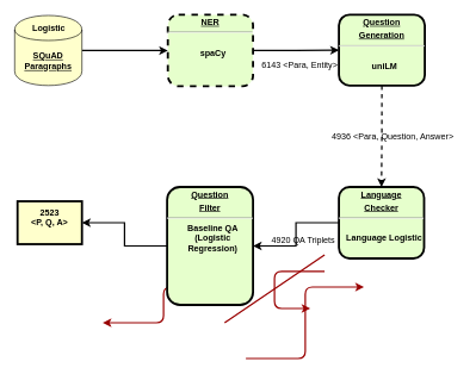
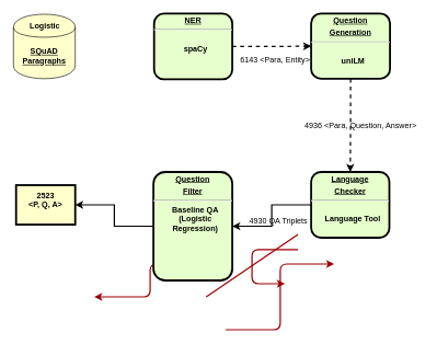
- <mxCell id="9" style="edgeStyle=orthogonalEdgeStyle;rounded=0;orthogonalLoop=1;jettySize=auto;html=1;entryX=0;entryY=0.5;entryDx=0;entryDy=0;strokeWidth=2;" edge="1" parent="1" source="10" target="4"><mxGeometry relative="1" as="geometry" /></mxCell>
- <mxCell id="4" value="&lt;p style=&quot;margin: 0px ; margin-top: 4px ; text-align: center ; text-decoration: underline&quot;&gt;&lt;strong&gt;NER&lt;br&gt;&lt;/strong&gt;&lt;/p&gt;&lt;hr&gt;&lt;p style=&quot;margin: 0px ; margin-left: 8px&quot;&gt;&lt;br&gt;&lt;/p&gt;&lt;p style=&quot;margin: 0px ; margin-left: 8px&quot;&gt;spaCy&lt;/p&gt;" style="verticalAlign=middle;align=center;overflow=fill;fontSize=12;fontFamily=Helvetica;html=1;rounded=1;fontStyle=1;strokeWidth=3;fillColor=#E6FFCC;dashed=1;" parent="1" vertex="1"><mxGeometry x="234" y="20" width="119" height="100" as="geometry" /></mxCell>
+ <mxCell id="4" value="&lt;p style=&quot;margin: 0px ; margin-top: 4px ; text-align: center ; text-decoration: underline&quot;&gt;&lt;strong&gt;NER&lt;br&gt;&lt;/strong&gt;&lt;/p&gt;&lt;hr&gt;&lt;p style=&quot;margin: 0px ; margin-left: 8px&quot;&gt;&lt;br&gt;&lt;/p&gt;&lt;p style=&quot;margin: 0px ; margin-left: 8px&quot;&gt;spaCy&lt;/p&gt;" style="verticalAlign=middle;align=center;overflow=fill;fontSize=12;fontFamily=Helvetica;html=1;rounded=1;fontStyle=1;strokeWidth=3;fillColor=#E6FFCC" parent="1" vertex="1"><mxGeometry x="234" y="20" width="119" height="100" as="geometry" /></mxCell>
- <mxCell id="3" style="edgeStyle=orthogonalEdgeStyle;rounded=0;orthogonalLoop=1;jettySize=auto;html=1;entryX=0;entryY=0.5;entryDx=0;entryDy=0;strokeWidth=2;" edge="1" parent="1" source="4" target="12"><mxGeometry relative="1" as="geometry" /></mxCell>
+ <mxCell id="3" style="edgeStyle=orthogonalEdgeStyle;rounded=0;orthogonalLoop=1;jettySize=auto;html=1;entryX=0;entryY=0.5;entryDx=0;entryDy=0;strokeWidth=2;dashed=1;" edge="1" parent="1" source="4" target="12"><mxGeometry relative="1" as="geometry" /></mxCell>
- <mxCell id="14" value="&lt;p style=&quot;margin: 0px ; margin-top: 4px ; text-align: center ; text-decoration: underline&quot;&gt;&lt;strong&gt;Language&lt;/strong&gt;&lt;/p&gt;&lt;p style=&quot;margin: 0px ; margin-top: 4px ; text-align: center ; text-decoration: underline&quot;&gt;&lt;strong&gt;Checker&lt;br&gt;&lt;/strong&gt;&lt;/p&gt;&lt;hr&gt;&lt;p style=&quot;margin: 0px ; margin-left: 8px&quot;&gt;&lt;br&gt;&lt;/p&gt;&lt;p style=&quot;margin: 0px ; margin-left: 8px&quot;&gt;Language Logistic&lt;br&gt;&lt;/p&gt;" style="verticalAlign=middle;align=center;overflow=fill;fontSize=12;fontFamily=Helvetica;html=1;rounded=1;fontStyle=1;strokeWidth=3;fillColor=#E6FFCC" vertex="1" parent="1"><mxGeometry x="473" y="261" width="119" height="100" as="geometry" /></mxCell>
+ <mxCell id="14" value="&lt;p style=&quot;margin: 0px ; margin-top: 4px ; text-align: center ; text-decoration: underline&quot;&gt;&lt;strong&gt;Language&lt;/strong&gt;&lt;/p&gt;&lt;p style=&quot;margin: 0px ; margin-top: 4px ; text-align: center ; text-decoration: underline&quot;&gt;&lt;strong&gt;Checker&lt;br&gt;&lt;/strong&gt;&lt;/p&gt;&lt;hr&gt;&lt;p style=&quot;margin: 0px ; margin-left: 8px&quot;&gt;&lt;br&gt;&lt;/p&gt;&lt;p style=&quot;margin: 0px ; margin-left: 8px&quot;&gt;Language Tool&lt;br&gt;&lt;/p&gt;" style="verticalAlign=middle;align=center;overflow=fill;fontSize=12;fontFamily=Helvetica;html=1;rounded=1;fontStyle=1;strokeWidth=3;fillColor=#E6FFCC" vertex="1" parent="1"><mxGeometry x="473" y="261" width="119" height="100" as="geometry" /></mxCell>
- <mxCell id="20" value="4920 QA Triplets" style="text;html=1;align=center;verticalAlign=middle;resizable=0;points=[];;autosize=1;" vertex="1" parent="1"><mxGeometry x="367.5" y="326" width="110" height="20" as="geometry" /></mxCell>
+ <mxCell id="20" value="4930 QA Triplets" style="text;html=1;align=center;verticalAlign=middle;resizable=0;points=[];;autosize=1;" vertex="1" parent="1"><mxGeometry x="367.5" y="326" width="110" height="20" as="geometry" /></mxCell>
